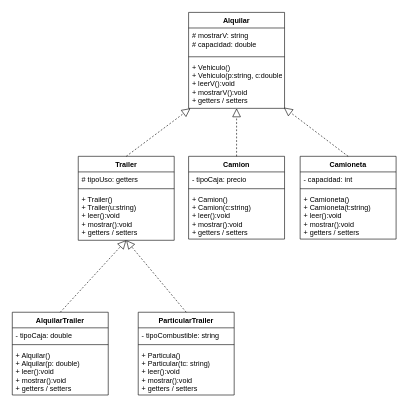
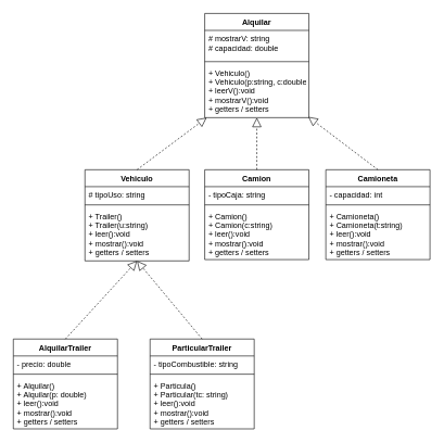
- <mxCell id="14" value="Trailer" style="swimlane;fontStyle=1;align=center;verticalAlign=top;childLayout=stackLayout;horizontal=1;startSize=26;horizontalStack=0;resizeParent=1;resizeParentMax=0;resizeLast=0;collapsible=1;marginBottom=0;" parent="1" vertex="1"><mxGeometry x="130" y="260" width="160" height="140" as="geometry" /></mxCell>
+ <mxCell id="14" value="Vehiculo" style="swimlane;fontStyle=1;align=center;verticalAlign=top;childLayout=stackLayout;horizontal=1;startSize=26;horizontalStack=0;resizeParent=1;resizeParentMax=0;resizeLast=0;collapsible=1;marginBottom=0;" parent="1" vertex="1"><mxGeometry x="130" y="260" width="160" height="140" as="geometry" /></mxCell>
- <mxCell id="15" value="# tipoUso: getters" style="text;strokeColor=none;fillColor=none;align=left;verticalAlign=top;spacingLeft=4;spacingRight=4;overflow=hidden;rotatable=0;points=[[0,0.5],[1,0.5]];portConstraint=eastwest;" parent="14" vertex="1"><mxGeometry y="26" width="160" height="24" as="geometry" /></mxCell>
+ <mxCell id="15" value="# tipoUso: string" style="text;strokeColor=none;fillColor=none;align=left;verticalAlign=top;spacingLeft=4;spacingRight=4;overflow=hidden;rotatable=0;points=[[0,0.5],[1,0.5]];portConstraint=eastwest;" parent="14" vertex="1"><mxGeometry y="26" width="160" height="24" as="geometry" /></mxCell>
- <mxCell id="11" value="- tipoCaja: precio" style="text;strokeColor=none;fillColor=none;align=left;verticalAlign=top;spacingLeft=4;spacingRight=4;overflow=hidden;rotatable=0;points=[[0,0.5],[1,0.5]];portConstraint=eastwest;" parent="10" vertex="1"><mxGeometry y="26" width="160" height="24" as="geometry" /></mxCell>
+ <mxCell id="11" value="- tipoCaja: string" style="text;strokeColor=none;fillColor=none;align=left;verticalAlign=top;spacingLeft=4;spacingRight=4;overflow=hidden;rotatable=0;points=[[0,0.5],[1,0.5]];portConstraint=eastwest;" parent="10" vertex="1"><mxGeometry y="26" width="160" height="24" as="geometry" /></mxCell>
- <mxCell id="26" value="- tipoCaja: double" style="text;strokeColor=none;fillColor=none;align=left;verticalAlign=top;spacingLeft=4;spacingRight=4;overflow=hidden;rotatable=0;points=[[0,0.5],[1,0.5]];portConstraint=eastwest;" parent="25" vertex="1"><mxGeometry y="26" width="160" height="24" as="geometry" /></mxCell>
+ <mxCell id="26" value="- precio: double" style="text;strokeColor=none;fillColor=none;align=left;verticalAlign=top;spacingLeft=4;spacingRight=4;overflow=hidden;rotatable=0;points=[[0,0.5],[1,0.5]];portConstraint=eastwest;" parent="25" vertex="1"><mxGeometry y="26" width="160" height="24" as="geometry" /></mxCell>
